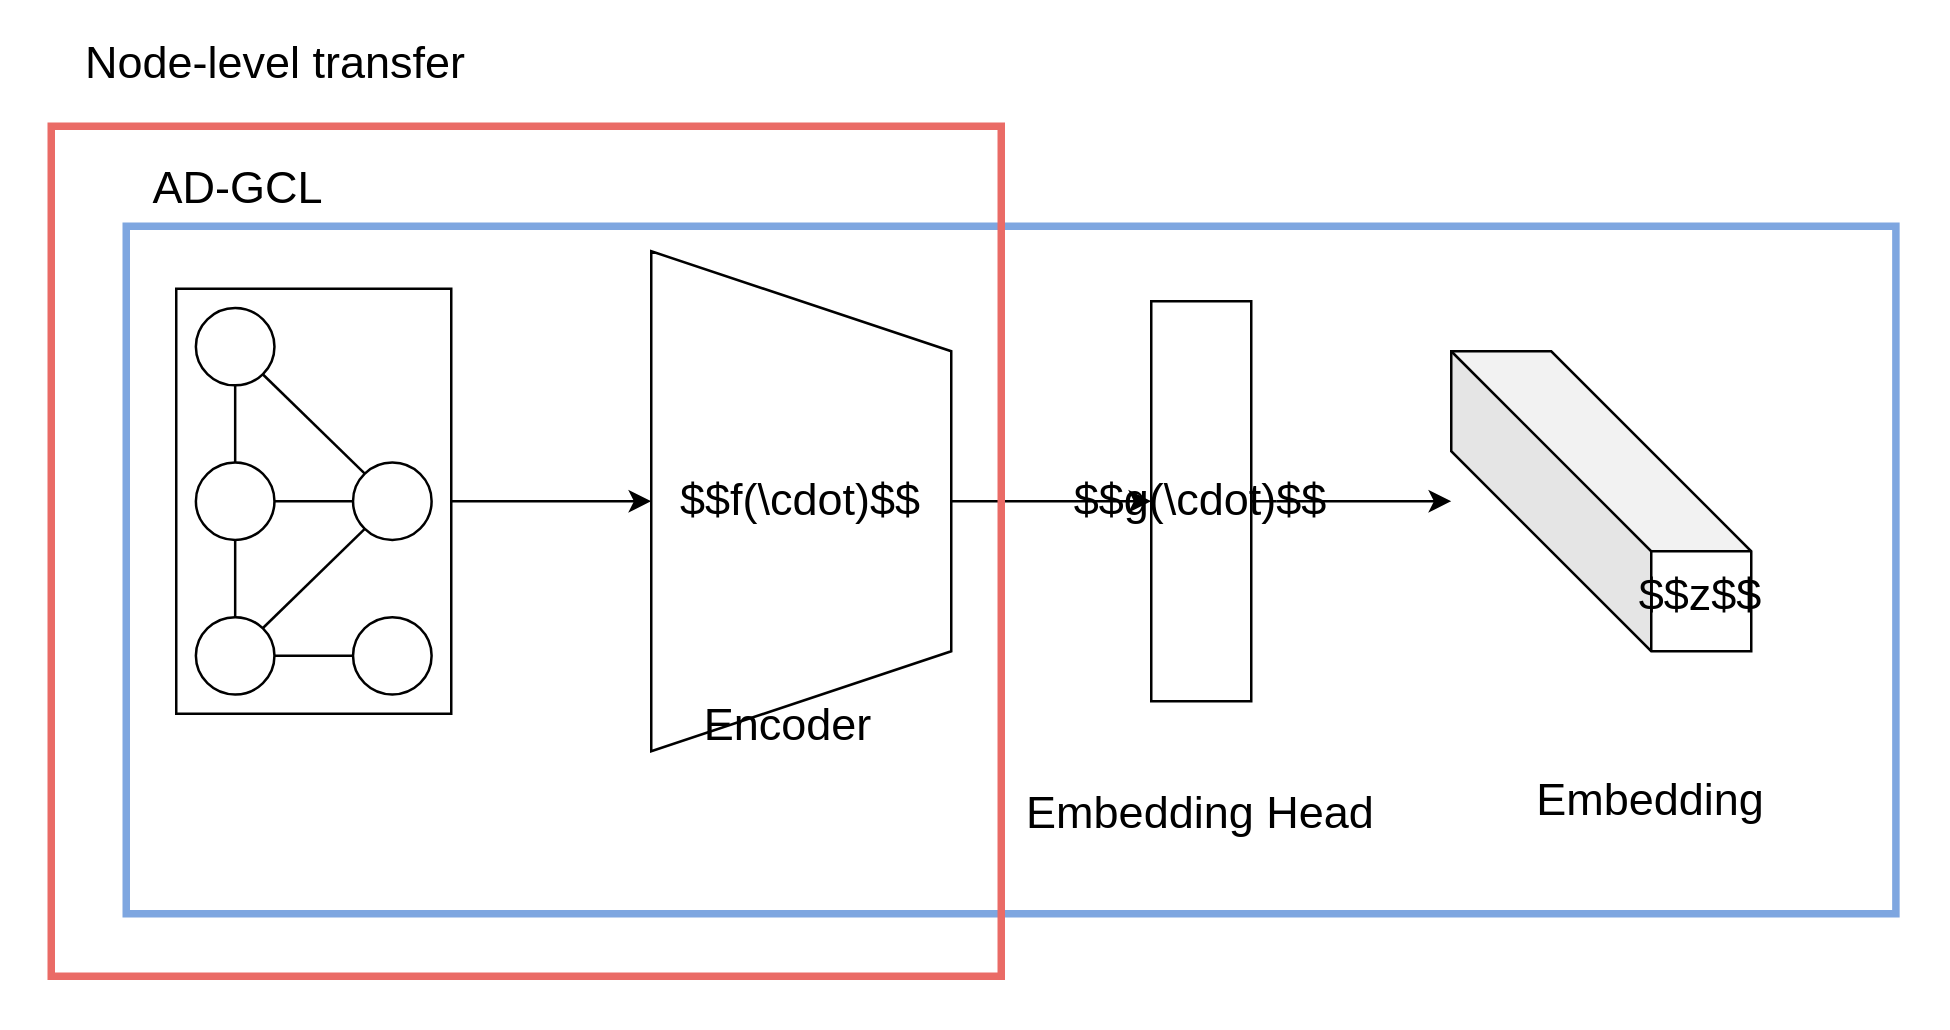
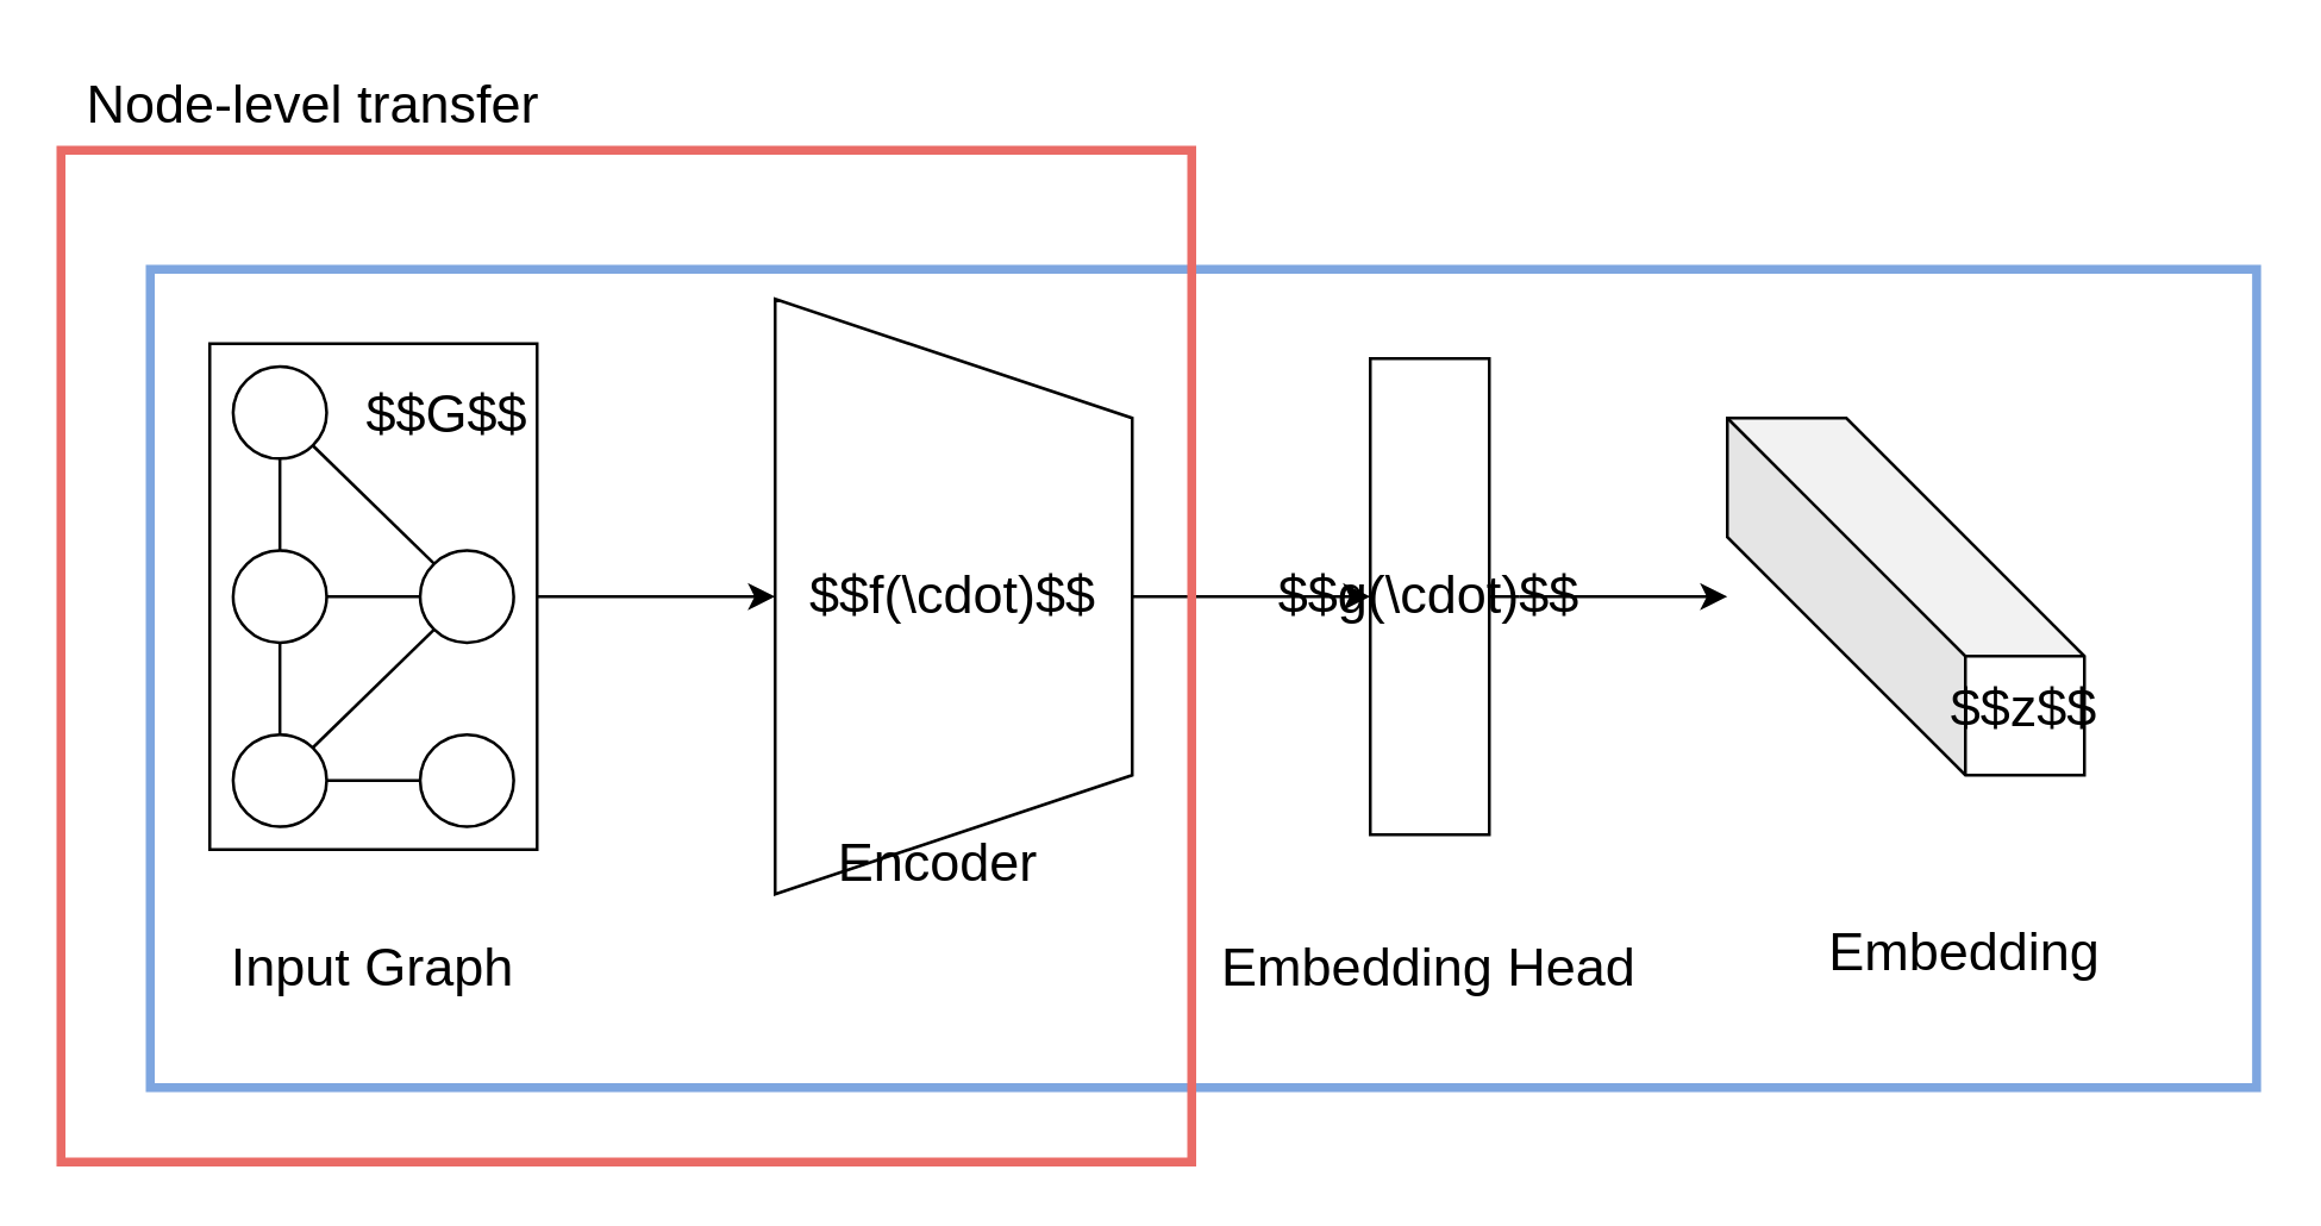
- <mxCell id="33" value="Node-level transfer" style="text;html=1;strokeColor=none;fillColor=none;align=center;verticalAlign=middle;whiteSpace=wrap;rounded=0;strokeWidth=3;fontSize=18;" vertex="1" parent="1"><mxGeometry x="25" y="10" width="170" height="30" as="geometry" /></mxCell>
+ <mxCell id="33" value="Node-level transfer" style="text;html=1;strokeColor=none;fillColor=none;align=center;verticalAlign=middle;whiteSpace=wrap;rounded=0;strokeWidth=3;fontSize=18;" vertex="1" parent="1"><mxGeometry x="20" y="20" width="170" height="30" as="geometry" /></mxCell>
- <mxCell id="31" value="AD-GCL" style="text;html=1;strokeColor=none;fillColor=none;align=center;verticalAlign=middle;whiteSpace=wrap;rounded=0;strokeWidth=3;fontSize=18;" vertex="1" parent="1"><mxGeometry x="50" y="60" width="90" height="30" as="geometry" /></mxCell>
+ <mxCell id="30" value="$$G$$" style="text;html=1;strokeColor=none;fillColor=none;align=center;verticalAlign=middle;whiteSpace=wrap;rounded=0;fontSize=18;" vertex="1" parent="3"><mxGeometry x="50" y="23.64" width="60" height="30" as="geometry" /></mxCell>
+ <mxCell id="17" value="Input Graph" style="text;html=1;strokeColor=none;fillColor=none;align=center;verticalAlign=middle;whiteSpace=wrap;rounded=0;fontSize=18;" vertex="1" parent="3"><mxGeometry y="210" width="110" height="30" as="geometry" /></mxCell>
